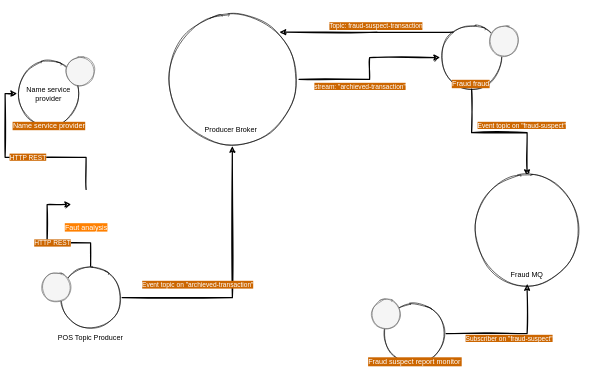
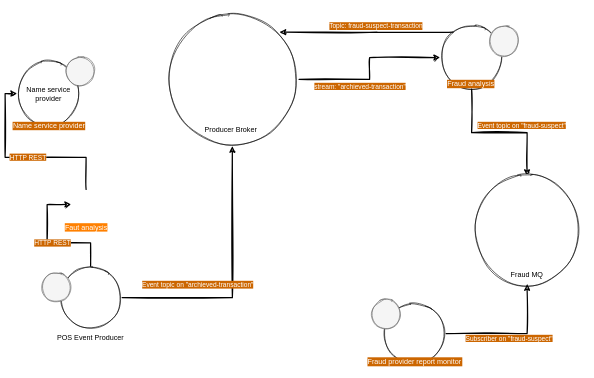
- <mxCell id="20" value="Fraud fraud" style="shape=image;html=1;verticalAlign=top;verticalLabelPosition=bottom;labelBackgroundColor=#CC6600;imageAspect=0;aspect=fixed;image=https://cdn4.iconfinder.com/data/icons/success-filloutline/64/chart-analysis-analytics-data_analytics-pie_1-128.png;sketch=1;fontColor=#FFFFFF;" parent="18" vertex="1"><mxGeometry x="20" y="21.75" width="61.5" height="61.5" as="geometry" /></mxCell>
+ <mxCell id="20" value="Fraud analysis" style="shape=image;html=1;verticalAlign=top;verticalLabelPosition=bottom;labelBackgroundColor=#CC6600;imageAspect=0;aspect=fixed;image=https://cdn4.iconfinder.com/data/icons/success-filloutline/64/chart-analysis-analytics-data_analytics-pie_1-128.png;sketch=1;fontColor=#FFFFFF;" parent="18" vertex="1"><mxGeometry x="20" y="21.75" width="61.5" height="61.5" as="geometry" /></mxCell>
- <mxCell id="7" value="POS Topic Producer" style="shape=image;verticalLabelPosition=bottom;labelBackgroundColor=#ffffff;verticalAlign=top;aspect=fixed;imageAspect=0;image=https://img.icons8.com/ios/452/pos-terminal--v2.png;" parent="5" vertex="1"><mxGeometry x="10" y="20" width="85" height="85" as="geometry" /></mxCell>
+ <mxCell id="7" value="POS Event Producer" style="shape=image;verticalLabelPosition=bottom;labelBackgroundColor=#ffffff;verticalAlign=top;aspect=fixed;imageAspect=0;image=https://img.icons8.com/ios/452/pos-terminal--v2.png;" parent="5" vertex="1"><mxGeometry x="10" y="20" width="85" height="85" as="geometry" /></mxCell>
- <mxCell id="26" value="Fraud suspect report monitor" style="shape=image;verticalLabelPosition=bottom;labelBackgroundColor=#CC6600;verticalAlign=top;aspect=fixed;imageAspect=0;image=https://www.freeiconspng.com/thumbs/report-icon/call-report-icon-3.png;fontColor=#FFFFFF;sketch=1;" parent="24" vertex="1"><mxGeometry x="20.13" y="20.13" width="64.75" height="64.75" as="geometry" /></mxCell>
+ <mxCell id="26" value="Fraud provider report monitor" style="shape=image;verticalLabelPosition=bottom;labelBackgroundColor=#CC6600;verticalAlign=top;aspect=fixed;imageAspect=0;image=https://www.freeiconspng.com/thumbs/report-icon/call-report-icon-3.png;fontColor=#FFFFFF;sketch=1;" parent="24" vertex="1"><mxGeometry x="20.13" y="20.13" width="64.75" height="64.75" as="geometry" /></mxCell>
